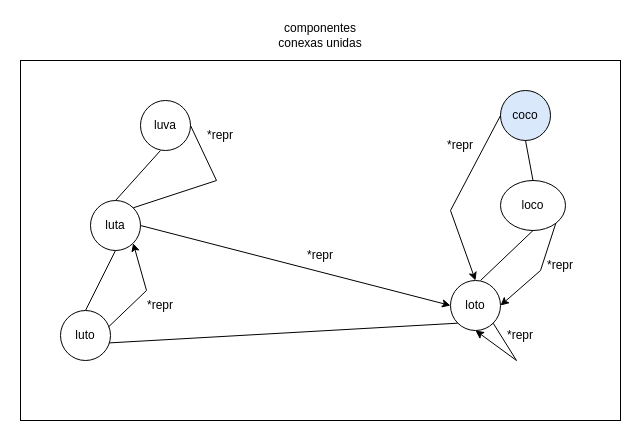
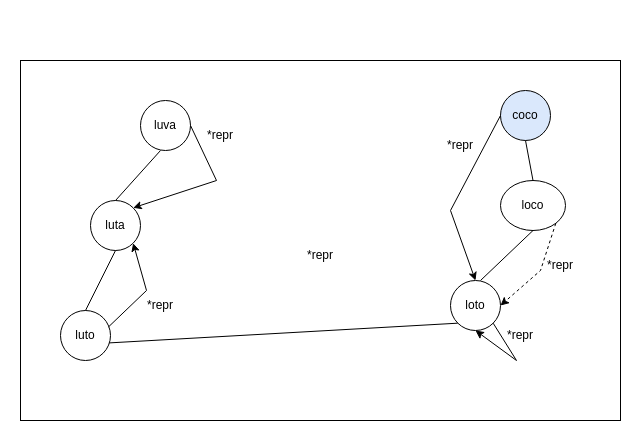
- <mxCell id="17" value="componentes conexas unidas" style="text;html=1;strokeColor=none;fillColor=none;align=center;verticalAlign=middle;whiteSpace=wrap;rounded=0;" parent="1" vertex="1"><mxGeometry x="270" y="20" width="100" height="30" as="geometry" /></mxCell>
- <mxCell id="22" value="" style="endArrow=none;html=1;rounded=0;exitX=1;exitY=0.5;exitDx=0;exitDy=0;entryX=1;entryY=0;entryDx=0;entryDy=0;" parent="1" source="5" target="4" edge="1"><mxGeometry width="50" height="50" relative="1" as="geometry"><mxPoint x="196" y="150" as="sourcePoint" /><mxPoint x="246" y="100" as="targetPoint" /><Array as="points"><mxPoint x="216" y="180" /></Array></mxGeometry></mxCell>
+ <mxCell id="22" value="" style="endArrow=classic;html=1;rounded=0;exitX=1;exitY=0.5;exitDx=0;exitDy=0;entryX=1;entryY=0;entryDx=0;entryDy=0;" parent="1" source="5" target="4" edge="1"><mxGeometry width="50" height="50" relative="1" as="geometry"><mxPoint x="196" y="150" as="sourcePoint" /><mxPoint x="246" y="100" as="targetPoint" /><Array as="points"><mxPoint x="216" y="180" /></Array></mxGeometry></mxCell>
- <mxCell id="21" value="" style="endArrow=classic;html=1;rounded=0;exitX=1;exitY=0.5;exitDx=0;exitDy=0;entryX=0;entryY=0.5;entryDx=0;entryDy=0;" parent="1" source="4" target="6" edge="1"><mxGeometry width="50" height="50" relative="1" as="geometry"><mxPoint x="146" y="250" as="sourcePoint" /><mxPoint x="196" y="200" as="targetPoint" /></mxGeometry></mxCell>
- <mxCell id="14" value="" style="endArrow=classic;html=1;rounded=0;exitX=1;exitY=1;exitDx=0;exitDy=0;entryX=1;entryY=0.5;entryDx=0;entryDy=0;" parent="1" source="7" target="6" edge="1"><mxGeometry width="50" height="50" relative="1" as="geometry"><mxPoint x="530" y="310" as="sourcePoint" /><mxPoint x="580" y="260" as="targetPoint" /><Array as="points"><mxPoint x="540" y="270" /></Array></mxGeometry></mxCell>
+ <mxCell id="14" value="" style="endArrow=classic;html=1;rounded=0;exitX=1;exitY=1;exitDx=0;exitDy=0;entryX=1;entryY=0.5;entryDx=0;entryDy=0;dashed=1;" parent="1" source="7" target="6" edge="1"><mxGeometry width="50" height="50" relative="1" as="geometry"><mxPoint x="530" y="310" as="sourcePoint" /><mxPoint x="580" y="260" as="targetPoint" /><Array as="points"><mxPoint x="540" y="270" /></Array></mxGeometry></mxCell>
